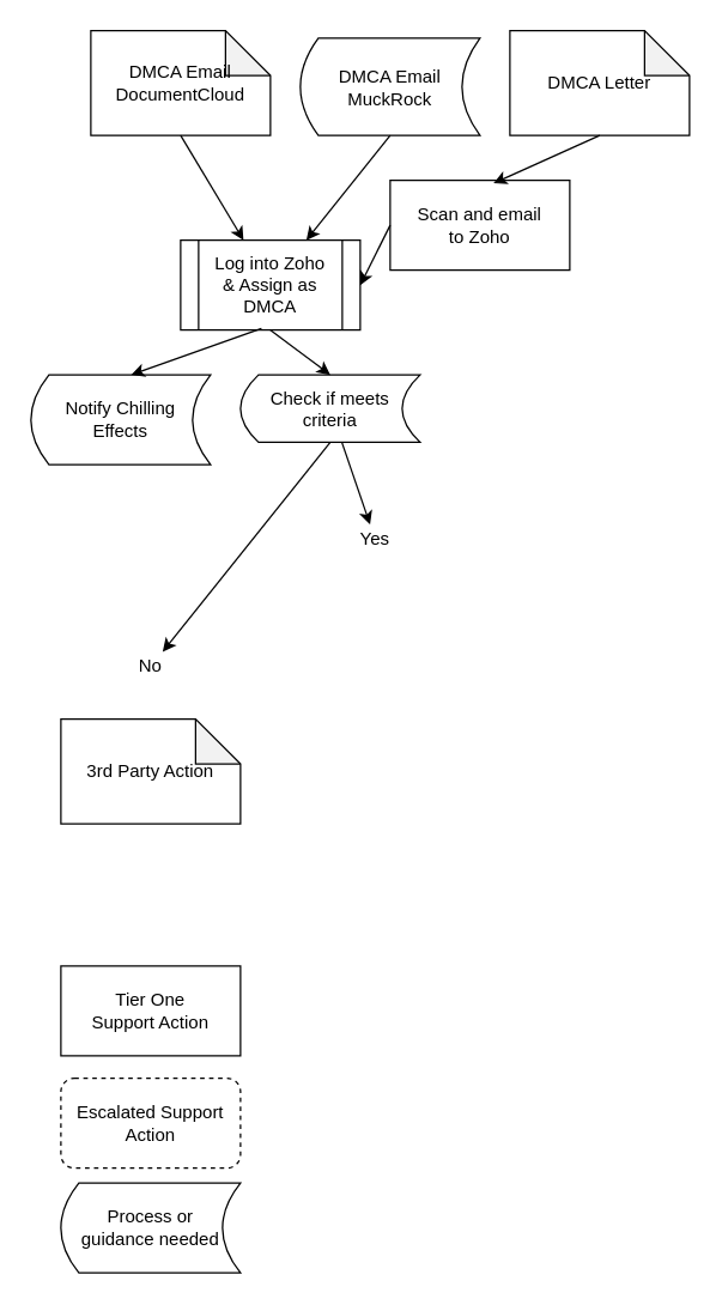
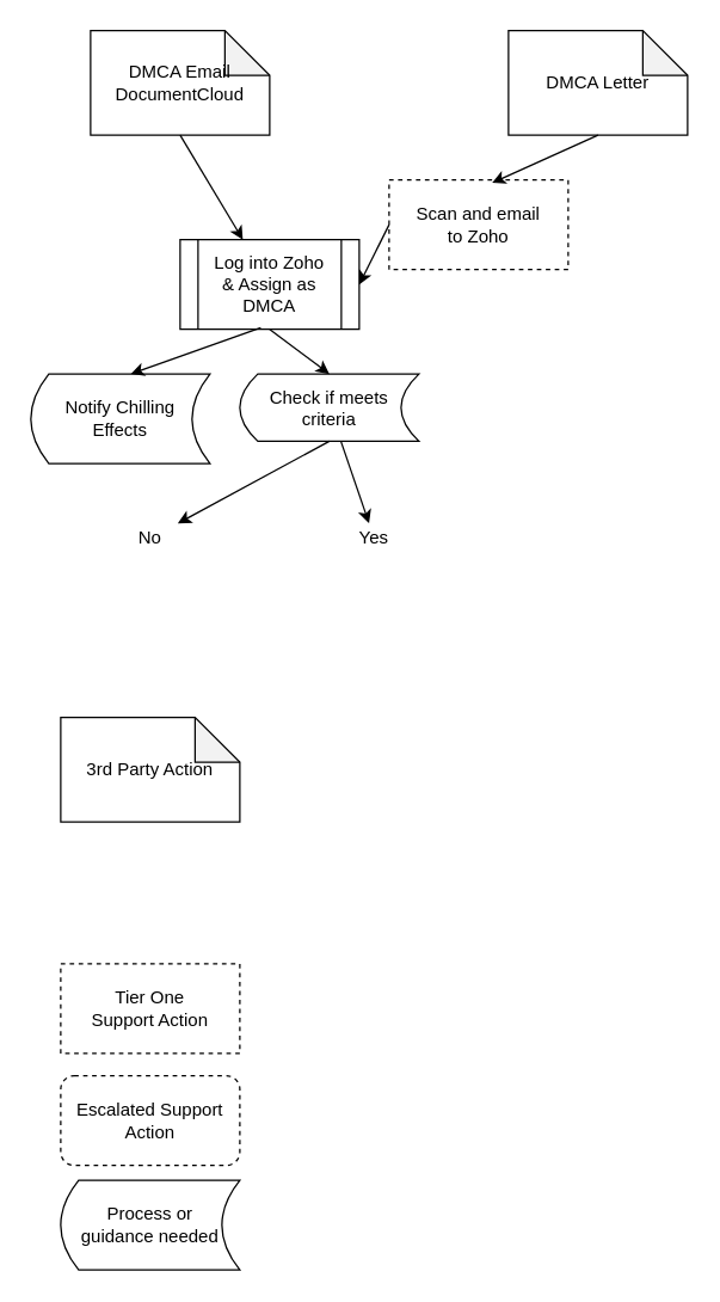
- <mxCell id="7" value="DMCA Email MuckRock" style="shape=dataStorage;whiteSpace=wrap;html=1;" vertex="1" parent="1"><mxGeometry x="200" y="25" width="120" height="65" as="geometry" /></mxCell>
- <mxCell id="14" value="" style="endArrow=classic;html=1;exitX=0.5;exitY=1;exitDx=0;exitDy=0;" edge="1" parent="1" source="7" target="9"><mxGeometry width="50" height="50" relative="1" as="geometry"><mxPoint x="200" y="410" as="sourcePoint" /><mxPoint x="250" y="360" as="targetPoint" /></mxGeometry></mxCell>
- <mxCell id="10" value="Scan and email&lt;br&gt;to Zoho" style="rounded=0;whiteSpace=wrap;html=1;" vertex="1" parent="1"><mxGeometry x="260" y="120" width="120" height="60" as="geometry" /></mxCell>
+ <mxCell id="10" value="Scan and email&lt;br&gt;to Zoho" style="rounded=0;whiteSpace=wrap;html=1;dashed=1;" vertex="1" parent="1"><mxGeometry x="260" y="120" width="120" height="60" as="geometry" /></mxCell>
- <mxCell id="20" value="No" style="text;html=1;strokeColor=none;fillColor=none;align=center;verticalAlign=middle;whiteSpace=wrap;rounded=0;" vertex="1" parent="1"><mxGeometry x="80" y="435" width="40" height="20" as="geometry" /></mxCell>
+ <mxCell id="20" value="No" style="text;html=1;strokeColor=none;fillColor=none;align=center;verticalAlign=middle;whiteSpace=wrap;rounded=0;" vertex="1" parent="1"><mxGeometry x="80" y="350" width="40" height="20" as="geometry" /></mxCell>
- <mxCell id="3" value="Tier One&lt;br&gt;Support Action" style="rounded=0;whiteSpace=wrap;html=1;" vertex="1" parent="1"><mxGeometry x="40" y="645" width="120" height="60" as="geometry" /></mxCell>
+ <mxCell id="3" value="Tier One&lt;br&gt;Support Action" style="rounded=0;whiteSpace=wrap;html=1;dashed=1;" vertex="1" parent="1"><mxGeometry x="40" y="645" width="120" height="60" as="geometry" /></mxCell>
